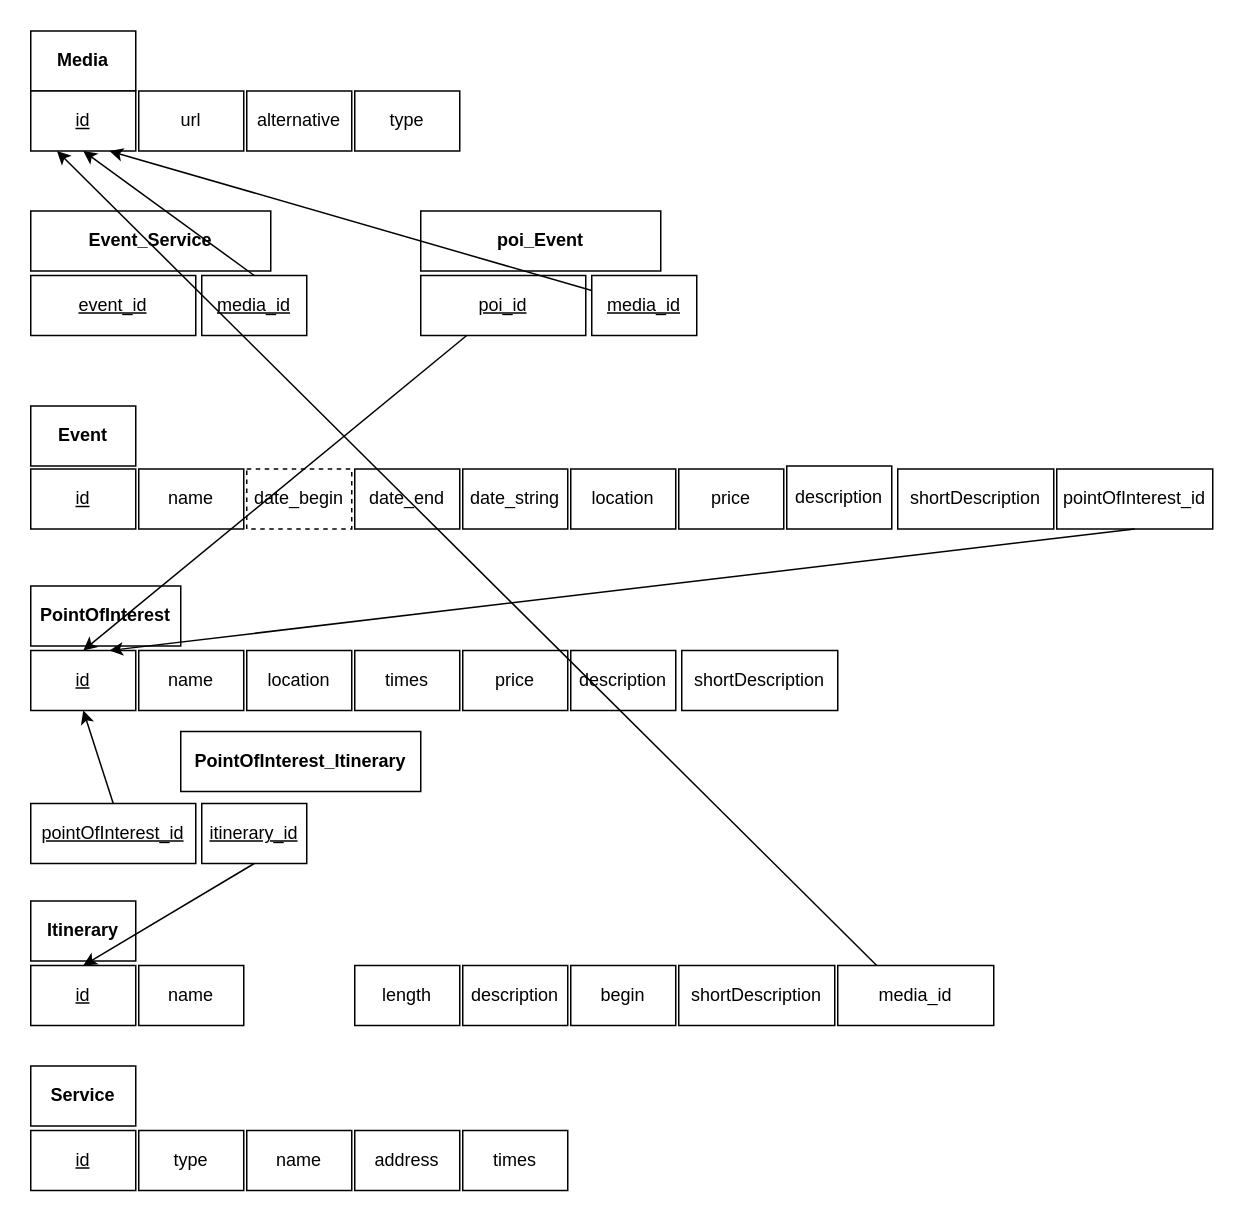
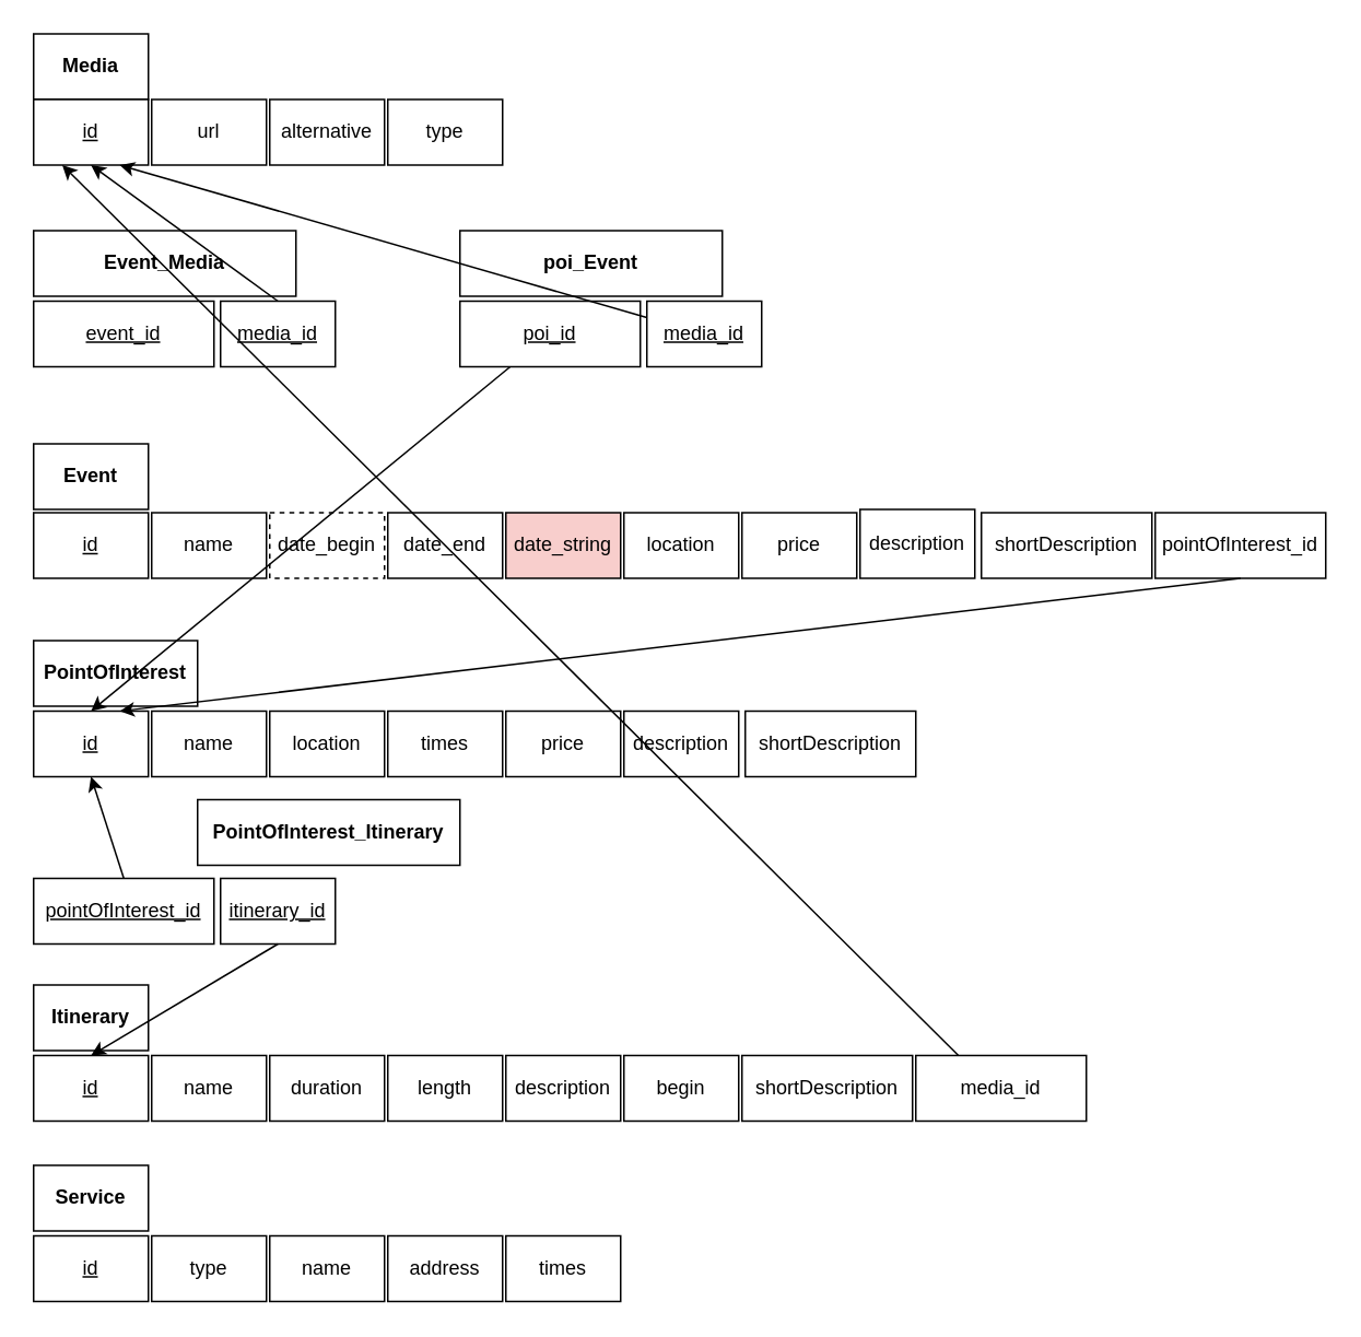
- <mxCell id="44" value="Event_Service" style="rounded=0;whiteSpace=wrap;html=1;fontStyle=1" parent="1" vertex="1"><mxGeometry x="20" y="140" width="160" height="40" as="geometry" /></mxCell>
+ <mxCell id="44" value="Event_Media" style="rounded=0;whiteSpace=wrap;html=1;fontStyle=1" parent="1" vertex="1"><mxGeometry x="20" y="140" width="160" height="40" as="geometry" /></mxCell>
- <mxCell id="55" value="date_string" style="rounded=0;whiteSpace=wrap;html=1;" vertex="1" parent="1"><mxGeometry x="308" y="312" width="70" height="40" as="geometry" /></mxCell>
+ <mxCell id="55" value="date_string" style="rounded=0;whiteSpace=wrap;html=1;fillColor=#f8cecc;" vertex="1" parent="1"><mxGeometry x="308" y="312" width="70" height="40" as="geometry" /></mxCell>
+ <mxCell id="22" value="duration" style="rounded=0;whiteSpace=wrap;html=1;" parent="1" vertex="1"><mxGeometry x="164" y="643" width="70" height="40" as="geometry" /></mxCell>
